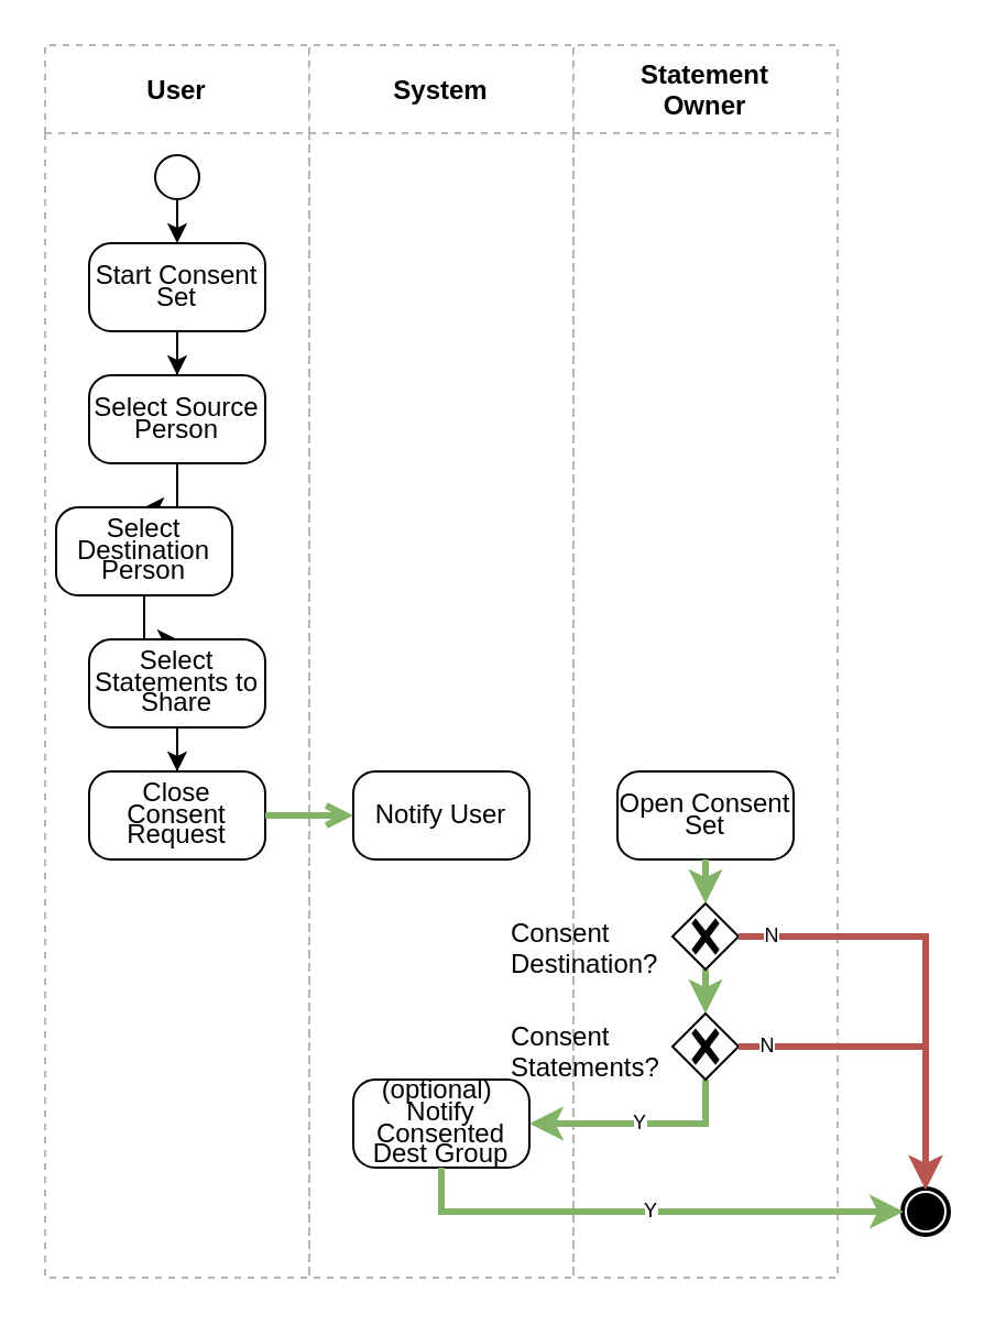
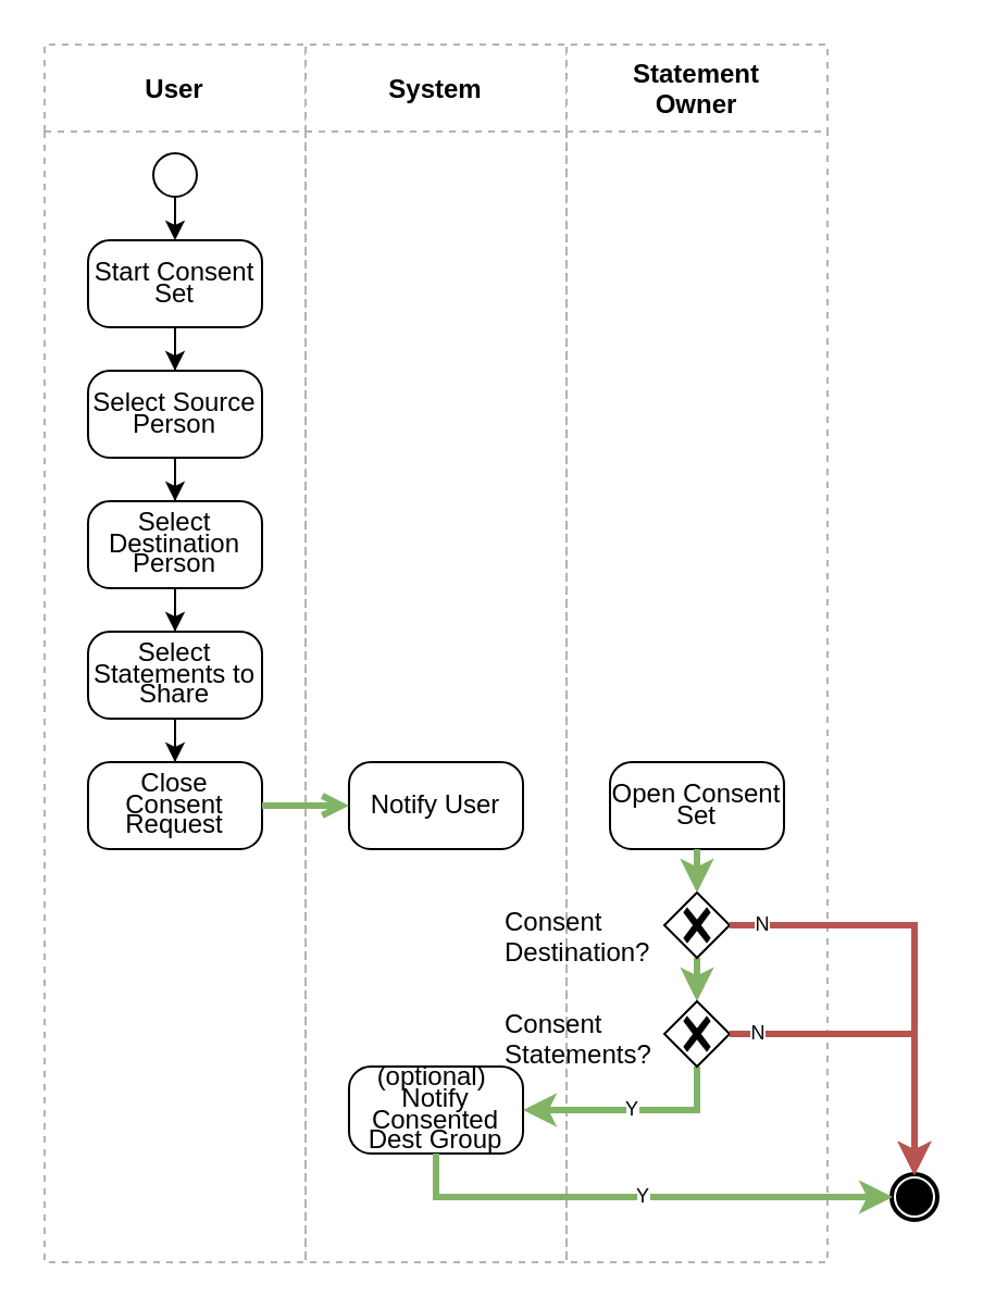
- <mxCell id="6" value="&lt;p style=&quot;line-height: 0.8;&quot;&gt;Select Destination&lt;br&gt;Person&lt;/p&gt;" style="points=[[0.25,0,0],[0.5,0,0],[0.75,0,0],[1,0.25,0],[1,0.5,0],[1,0.75,0],[0.75,1,0],[0.5,1,0],[0.25,1,0],[0,0.75,0],[0,0.5,0],[0,0.25,0]];shape=mxgraph.bpmn.task;whiteSpace=wrap;rectStyle=rounded;size=10;taskMarker=abstract;fontFamily=Helvetica;fontSize=12;fontColor=default;align=center;strokeColor=default;fillColor=default;html=1;" vertex="1" parent="2"><mxGeometry x="5" y="210" width="80" height="40" as="geometry" /></mxCell>
+ <mxCell id="6" value="&lt;p style=&quot;line-height: 0.8;&quot;&gt;Select Destination&lt;br&gt;Person&lt;/p&gt;" style="points=[[0.25,0,0],[0.5,0,0],[0.75,0,0],[1,0.25,0],[1,0.5,0],[1,0.75,0],[0.75,1,0],[0.5,1,0],[0.25,1,0],[0,0.75,0],[0,0.5,0],[0,0.25,0]];shape=mxgraph.bpmn.task;whiteSpace=wrap;rectStyle=rounded;size=10;taskMarker=abstract;fontFamily=Helvetica;fontSize=12;fontColor=default;align=center;strokeColor=default;fillColor=default;html=1;" vertex="1" parent="2"><mxGeometry x="20" y="210" width="80" height="40" as="geometry" /></mxCell>
